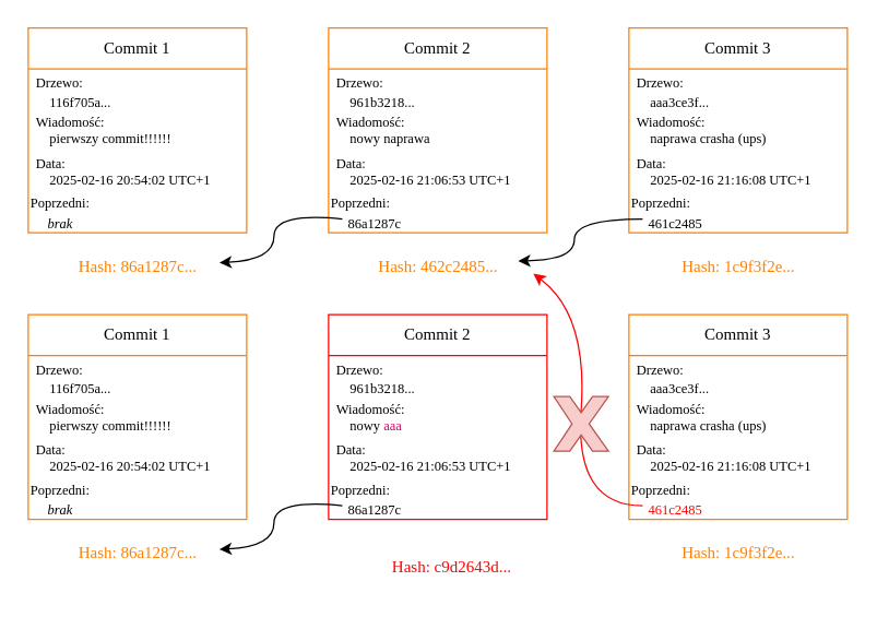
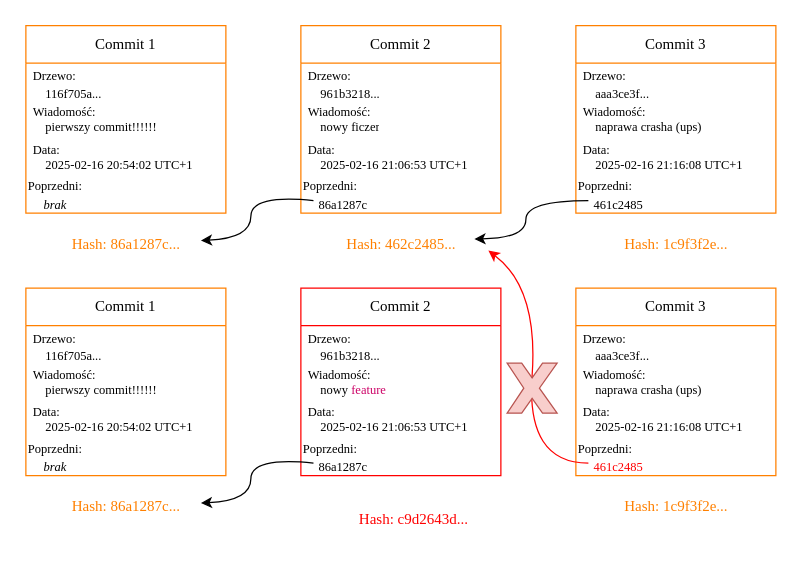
- <mxCell id="10" value="&lt;div&gt;Wiadomość:&lt;/div&gt;&lt;div&gt;&amp;nbsp;&amp;nbsp;&amp;nbsp; nowy naprawa&lt;/div&gt;" style="text;strokeColor=none;fillColor=none;align=left;verticalAlign=middle;spacingLeft=4;spacingRight=4;overflow=hidden;points=[[0,0.5],[1,0.5]];portConstraint=eastwest;rotatable=0;whiteSpace=wrap;html=1;fontSize=10;fontFamily=sans-serif;" vertex="1" parent="8"><mxGeometry y="60" width="160" height="30" as="geometry" /></mxCell>
+ <mxCell id="10" value="&lt;div&gt;Wiadomość:&lt;/div&gt;&lt;div&gt;&amp;nbsp;&amp;nbsp;&amp;nbsp; nowy ficzer&lt;/div&gt;" style="text;strokeColor=none;fillColor=none;align=left;verticalAlign=middle;spacingLeft=4;spacingRight=4;overflow=hidden;points=[[0,0.5],[1,0.5]];portConstraint=eastwest;rotatable=0;whiteSpace=wrap;html=1;fontSize=10;fontFamily=sans-serif;" vertex="1" parent="8"><mxGeometry y="60" width="160" height="30" as="geometry" /></mxCell>
- <mxCell id="30" value="&lt;div&gt;Wiadomość:&lt;/div&gt;&lt;div&gt;&amp;nbsp;&amp;nbsp;&amp;nbsp; nowy &lt;span style=&quot;color: rgb(204, 0, 102);&quot;&gt;aaa&lt;/span&gt;&lt;/div&gt;" style="text;strokeColor=none;fillColor=none;align=left;verticalAlign=middle;spacingLeft=4;spacingRight=4;overflow=hidden;points=[[0,0.5],[1,0.5]];portConstraint=eastwest;rotatable=0;whiteSpace=wrap;html=1;fontSize=10;fontFamily=sans-serif;" vertex="1" parent="28"><mxGeometry y="60" width="160" height="30" as="geometry" /></mxCell>
+ <mxCell id="30" value="&lt;div&gt;Wiadomość:&lt;/div&gt;&lt;div&gt;&amp;nbsp;&amp;nbsp;&amp;nbsp; nowy &lt;span style=&quot;color: rgb(204, 0, 102);&quot;&gt;feature&lt;/span&gt;&lt;/div&gt;" style="text;strokeColor=none;fillColor=none;align=left;verticalAlign=middle;spacingLeft=4;spacingRight=4;overflow=hidden;points=[[0,0.5],[1,0.5]];portConstraint=eastwest;rotatable=0;whiteSpace=wrap;html=1;fontSize=10;fontFamily=sans-serif;" vertex="1" parent="28"><mxGeometry y="60" width="160" height="30" as="geometry" /></mxCell>
